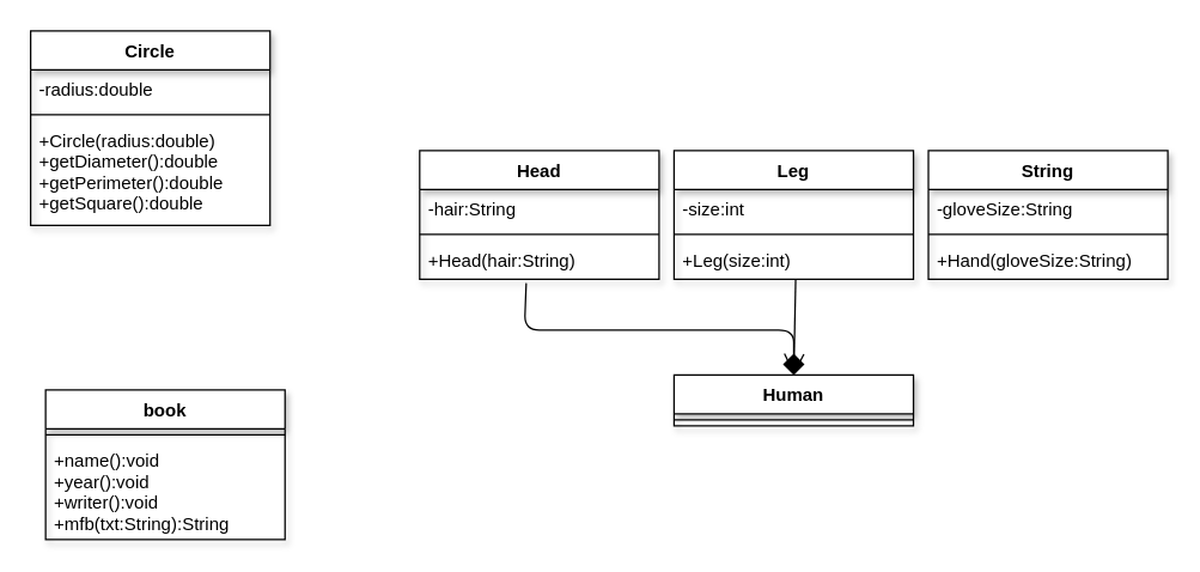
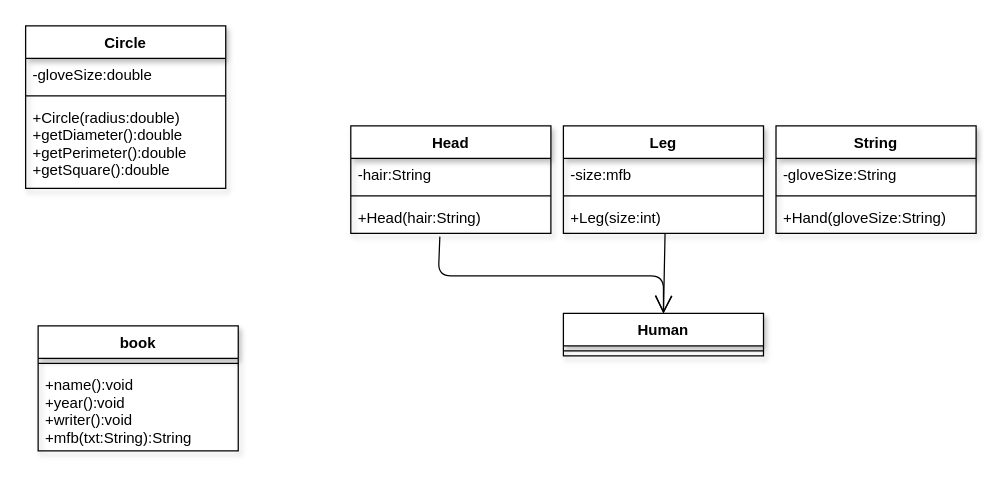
- <mxCell id="5" value="-radius:double" style="text;strokeColor=none;fillColor=none;align=left;verticalAlign=top;spacingLeft=4;spacingRight=4;overflow=hidden;rotatable=0;points=[[0,0.5],[1,0.5]];portConstraint=eastwest;" vertex="1" parent="4"><mxGeometry y="26" width="160" height="26" as="geometry" /></mxCell>
+ <mxCell id="5" value="-gloveSize:double" style="text;strokeColor=none;fillColor=none;align=left;verticalAlign=top;spacingLeft=4;spacingRight=4;overflow=hidden;rotatable=0;points=[[0,0.5],[1,0.5]];portConstraint=eastwest;" vertex="1" parent="4"><mxGeometry y="26" width="160" height="26" as="geometry" /></mxCell>
- <mxCell id="16" value="-size:int" style="text;strokeColor=none;fillColor=none;align=left;verticalAlign=top;spacingLeft=4;spacingRight=4;overflow=hidden;rotatable=0;points=[[0,0.5],[1,0.5]];portConstraint=eastwest;" vertex="1" parent="15"><mxGeometry y="26" width="160" height="26" as="geometry" /></mxCell>
+ <mxCell id="16" value="-size:mfb" style="text;strokeColor=none;fillColor=none;align=left;verticalAlign=top;spacingLeft=4;spacingRight=4;overflow=hidden;rotatable=0;points=[[0,0.5],[1,0.5]];portConstraint=eastwest;" vertex="1" parent="15"><mxGeometry y="26" width="160" height="26" as="geometry" /></mxCell>
- <mxCell id="2" value="" style="endArrow=diamond;endFill=1;endSize=12;html=1;entryX=0.5;entryY=0;entryDx=0;entryDy=0;exitX=0.445;exitY=1.1;exitDx=0;exitDy=0;exitPerimeter=0;" edge="1" parent="1" source="14" target="23"><mxGeometry width="160" relative="1" as="geometry"><mxPoint x="350" y="200" as="sourcePoint" /><mxPoint x="480" y="380" as="targetPoint" /><Array as="points"><mxPoint x="350" y="220" /><mxPoint x="490" y="220" /><mxPoint x="530" y="220" /></Array></mxGeometry></mxCell>
+ <mxCell id="2" value="" style="endArrow=open;endFill=1;endSize=12;html=1;entryX=0.5;entryY=0;entryDx=0;entryDy=0;exitX=0.445;exitY=1.1;exitDx=0;exitDy=0;exitPerimeter=0;" edge="1" parent="1" source="14" target="23"><mxGeometry width="160" relative="1" as="geometry"><mxPoint x="350" y="200" as="sourcePoint" /><mxPoint x="480" y="380" as="targetPoint" /><Array as="points"><mxPoint x="350" y="220" /><mxPoint x="490" y="220" /><mxPoint x="530" y="220" /></Array></mxGeometry></mxCell>
